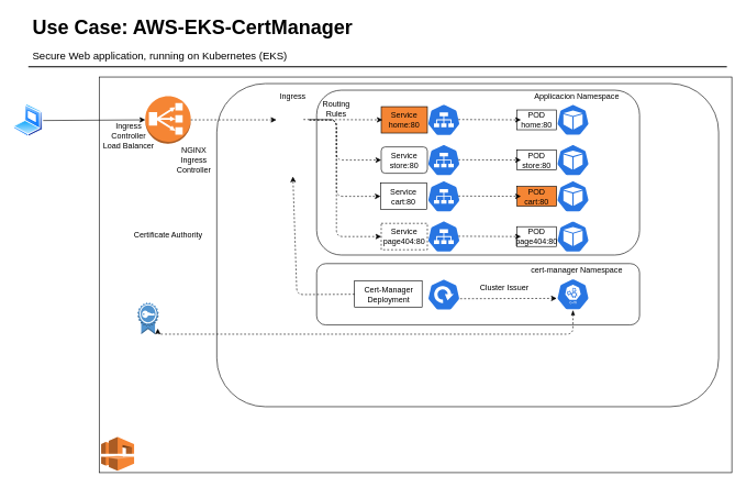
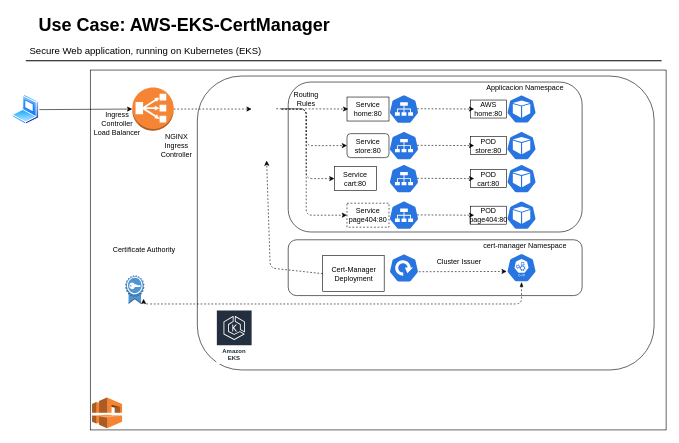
- <mxCell id="5" value="Use Case: AWS-EKS-CertManager" style="text;html=1;resizable=0;points=[];autosize=1;align=left;verticalAlign=top;spacingTop=-4;fontSize=30;fontStyle=1" parent="1" vertex="1"><mxGeometry x="46.5" y="20.5" width="500" height="40" as="geometry" /></mxCell>
+ <mxCell id="5" value="Use Case: AWS-EKS-CertManager" style="text;html=1;resizable=0;points=[];autosize=1;align=left;verticalAlign=top;spacingTop=-4;fontSize=30;fontStyle=1" parent="1" vertex="1"><mxGeometry x="61.5" y="20.5" width="500" height="40" as="geometry" /></mxCell>
- <mxCell id="24" value="Ingress" style="text;html=1;strokeColor=none;fillColor=none;align=center;verticalAlign=middle;whiteSpace=wrap;rounded=0;" parent="1" vertex="1"><mxGeometry x="424" y="136" width="40" height="20" as="geometry" /></mxCell>
- <mxCell id="18" value="Service&lt;br&gt;home:80" style="rounded=0;whiteSpace=wrap;html=1;fillColor=#f58534;" parent="1" vertex="1"><mxGeometry x="578" y="161" width="70" height="40" as="geometry" /></mxCell>
+ <mxCell id="18" value="Service&lt;br&gt;home:80" style="rounded=0;whiteSpace=wrap;html=1;" parent="1" vertex="1"><mxGeometry x="578" y="161" width="70" height="40" as="geometry" /></mxCell>
- <mxCell id="19" value="POD&lt;br&gt;home:80" style="rounded=0;whiteSpace=wrap;html=1;" parent="1" vertex="1"><mxGeometry x="784" y="166" width="60" height="30" as="geometry" /></mxCell>
+ <mxCell id="19" value="AWS&lt;br&gt;home:80" style="rounded=0;whiteSpace=wrap;html=1;" parent="1" vertex="1"><mxGeometry x="784" y="166" width="60" height="30" as="geometry" /></mxCell>
- <mxCell id="33" value="Service&lt;br&gt;cart:80" style="rounded=0;whiteSpace=wrap;html=1;" parent="1" vertex="1"><mxGeometry x="577" y="277" width="70" height="40" as="geometry" /></mxCell>
+ <mxCell id="33" value="Service&lt;br&gt;cart:80" style="rounded=0;whiteSpace=wrap;html=1;" parent="1" vertex="1"><mxGeometry x="557" y="277" width="70" height="40" as="geometry" /></mxCell>
- <mxCell id="34" value="POD&lt;br&gt;cart:80" style="rounded=0;whiteSpace=wrap;html=1;fillColor=#f58534;" parent="1" vertex="1"><mxGeometry x="784" y="282" width="60" height="30" as="geometry" /></mxCell>
+ <mxCell id="34" value="POD&lt;br&gt;cart:80" style="rounded=0;whiteSpace=wrap;html=1;" parent="1" vertex="1"><mxGeometry x="784" y="282" width="60" height="30" as="geometry" /></mxCell>
- <mxCell id="52" value="Certificate Authority" style="text;html=1;strokeColor=none;fillColor=none;align=center;verticalAlign=middle;whiteSpace=wrap;rounded=0;" parent="1" vertex="1"><mxGeometry x="195" y="345.5" width="120" height="20" as="geometry" /></mxCell>
+ <mxCell id="52" value="Certificate Authority" style="text;html=1;strokeColor=none;fillColor=none;align=center;verticalAlign=middle;whiteSpace=wrap;rounded=0;" parent="1" vertex="1"><mxGeometry x="180" y="405.5" width="120" height="20" as="geometry" /></mxCell>
- <mxCell id="50" value="Cert-Manager&lt;br&gt;Deployment" style="rounded=0;whiteSpace=wrap;html=1;" parent="1" vertex="1"><mxGeometry x="537.5" y="425.5" width="102.5" height="40" as="geometry" /></mxCell>
+ <mxCell id="50" value="Cert-Manager&lt;br&gt;Deployment" style="rounded=0;whiteSpace=wrap;html=1;" parent="1" vertex="1"><mxGeometry x="537.5" y="425.5" width="102.5" height="60" as="geometry" /></mxCell>
+ <mxCell id="17" value="Amazon EKS" style="outlineConnect=0;fontColor=#232F3E;gradientColor=none;strokeColor=#ffffff;fillColor=#232F3E;dashed=0;verticalLabelPosition=middle;verticalAlign=bottom;align=center;html=1;whiteSpace=wrap;fontSize=10;fontStyle=1;spacing=3;shape=mxgraph.aws4.productIcon;prIcon=mxgraph.aws4.eks;" parent="1" vertex="1"><mxGeometry x="360" y="516" width="60" height="90" as="geometry" /></mxCell>
